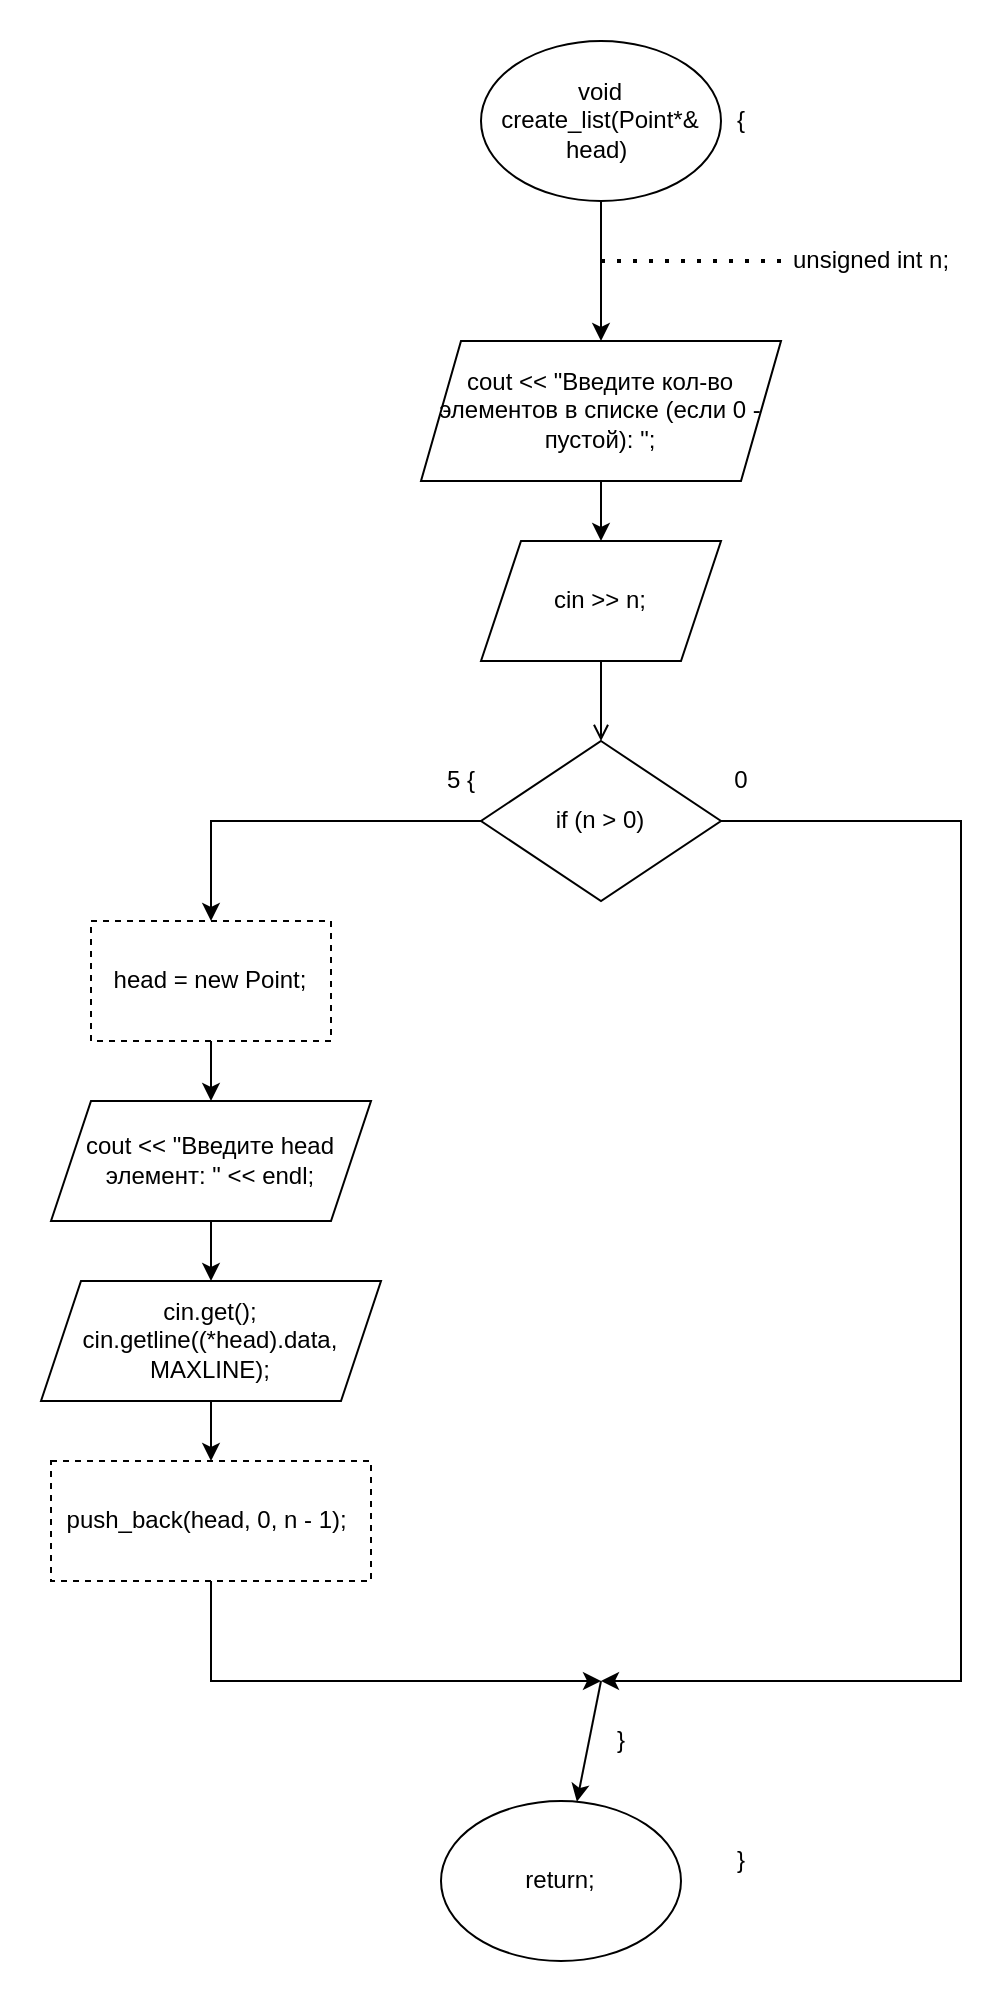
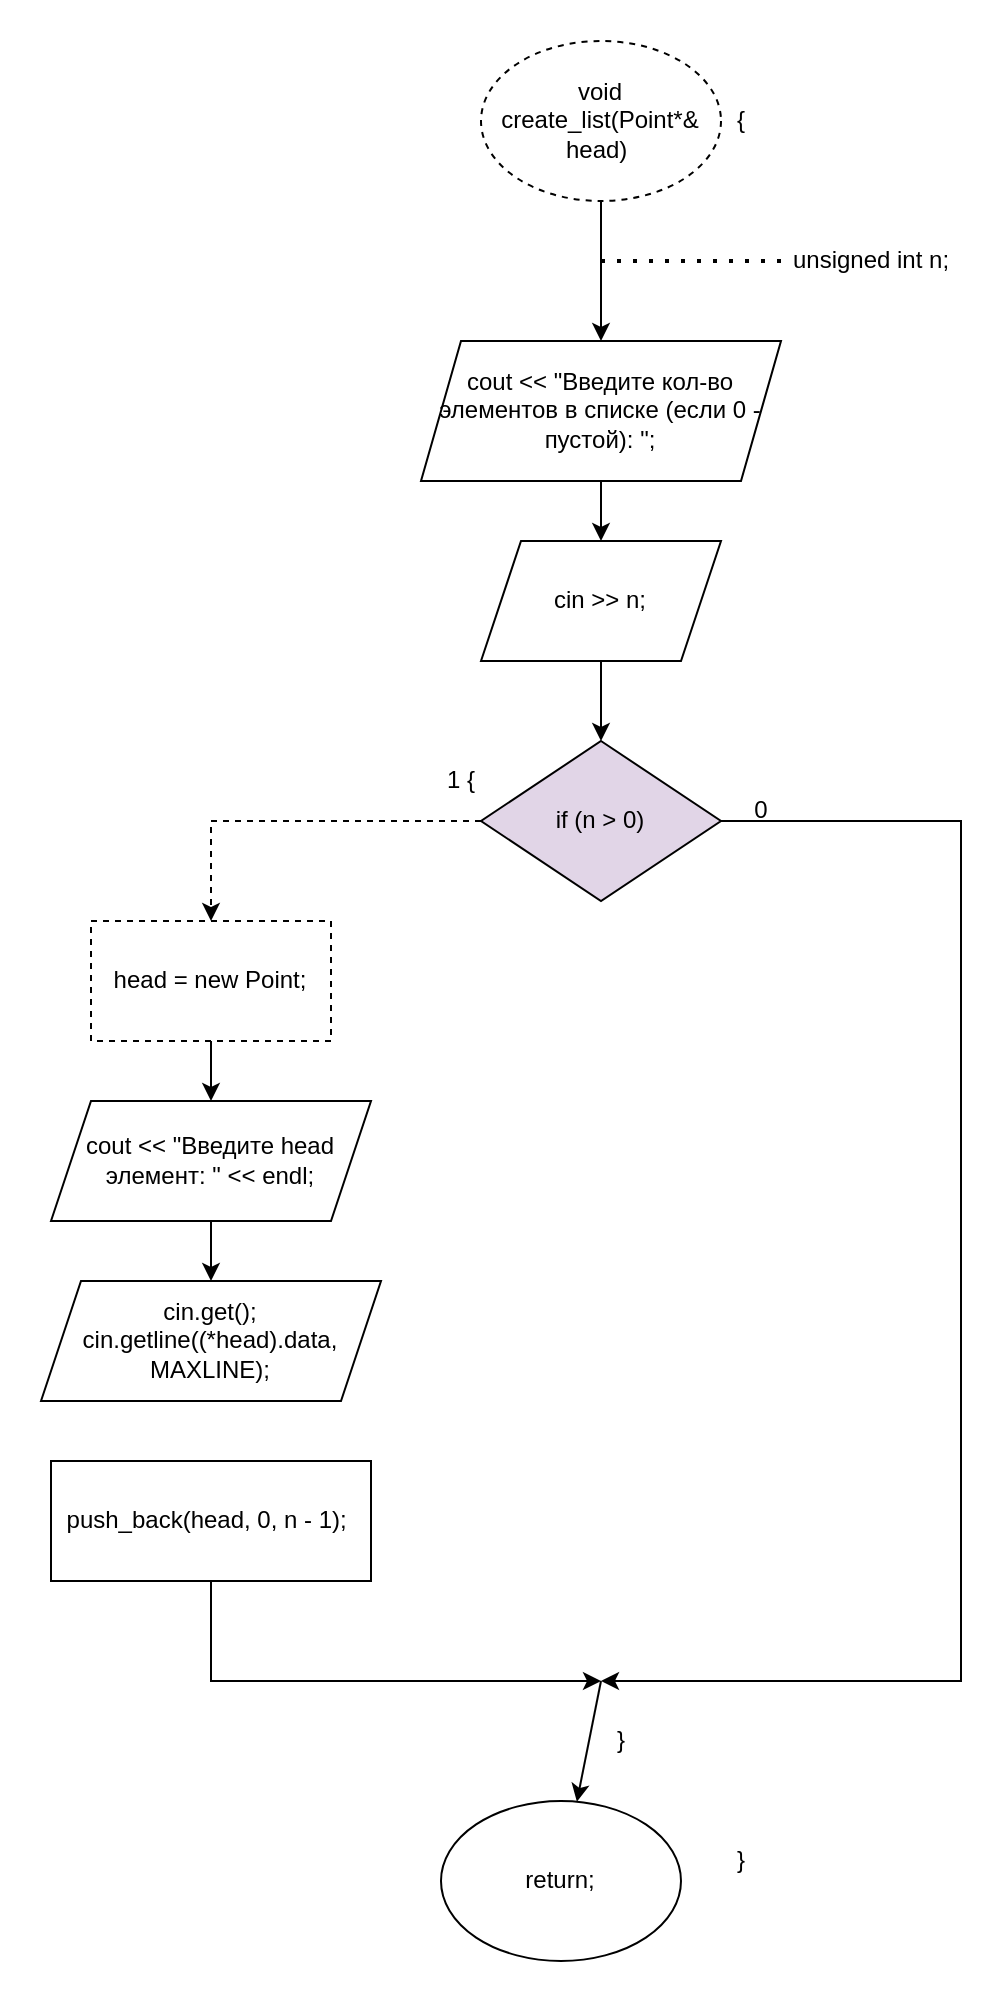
- <mxCell id="3" value="void create_list(Point*&amp;amp; head)&amp;nbsp;" style="ellipse;whiteSpace=wrap;html=1;" vertex="1" parent="1"><mxGeometry x="240" y="20" width="120" height="80" as="geometry" /></mxCell>
+ <mxCell id="3" value="void create_list(Point*&amp;amp; head)&amp;nbsp;" style="ellipse;whiteSpace=wrap;html=1;dashed=1;" vertex="1" parent="1"><mxGeometry x="240" y="20" width="120" height="80" as="geometry" /></mxCell>
- <mxCell id="8" style="edgeStyle=orthogonalEdgeStyle;rounded=0;orthogonalLoop=1;jettySize=auto;html=1;endArrow=open;" edge="1" parent="1" source="9" target="12"><mxGeometry relative="1" as="geometry"><mxPoint x="300" y="370" as="targetPoint" /></mxGeometry></mxCell>
+ <mxCell id="8" style="edgeStyle=orthogonalEdgeStyle;rounded=0;orthogonalLoop=1;jettySize=auto;html=1;" edge="1" parent="1" source="9" target="12"><mxGeometry relative="1" as="geometry"><mxPoint x="300" y="370" as="targetPoint" /></mxGeometry></mxCell>
- <mxCell id="13" value="5 {" style="text;html=1;align=center;verticalAlign=middle;resizable=0;points=[];autosize=1;" vertex="1" parent="1"><mxGeometry x="215" y="380" width="30" height="20" as="geometry" /></mxCell>
+ <mxCell id="13" value="1 {" style="text;html=1;align=center;verticalAlign=middle;resizable=0;points=[];autosize=1;" vertex="1" parent="1"><mxGeometry x="215" y="380" width="30" height="20" as="geometry" /></mxCell>
- <mxCell id="14" value="0" style="text;html=1;align=center;verticalAlign=middle;resizable=0;points=[];autosize=1;" vertex="1" parent="1"><mxGeometry x="360" y="380" width="20" height="20" as="geometry" /></mxCell>
+ <mxCell id="14" value="0" style="text;html=1;align=center;verticalAlign=middle;resizable=0;points=[];autosize=1;" vertex="1" parent="1"><mxGeometry x="370" y="395" width="20" height="20" as="geometry" /></mxCell>
- <mxCell id="10" style="edgeStyle=orthogonalEdgeStyle;rounded=0;orthogonalLoop=1;jettySize=auto;html=1;" edge="1" parent="1" source="12" target="16"><mxGeometry relative="1" as="geometry"><mxPoint x="160" y="490" as="targetPoint" /></mxGeometry></mxCell>
+ <mxCell id="10" style="edgeStyle=orthogonalEdgeStyle;rounded=0;orthogonalLoop=1;jettySize=auto;html=1;dashed=1;" edge="1" parent="1" source="12" target="16"><mxGeometry relative="1" as="geometry"><mxPoint x="160" y="490" as="targetPoint" /></mxGeometry></mxCell>
- <mxCell id="12" value="if (n &amp;gt; 0)" style="rhombus;whiteSpace=wrap;html=1;" vertex="1" parent="1"><mxGeometry x="240" y="370" width="120" height="80" as="geometry" /></mxCell>
+ <mxCell id="12" value="if (n &amp;gt; 0)" style="rhombus;whiteSpace=wrap;html=1;fillColor=#e1d5e7;" vertex="1" parent="1"><mxGeometry x="240" y="370" width="120" height="80" as="geometry" /></mxCell>
- <mxCell id="19" style="edgeStyle=orthogonalEdgeStyle;rounded=0;orthogonalLoop=1;jettySize=auto;html=1;" edge="1" parent="1" source="20" target="22"><mxGeometry relative="1" as="geometry"><mxPoint x="105" y="730" as="targetPoint" /></mxGeometry></mxCell>
- <mxCell id="22" value="push_back(head, 0, n - 1);&amp;nbsp;" style="rounded=0;whiteSpace=wrap;html=1;dashed=1;" vertex="1" parent="1"><mxGeometry x="25" y="730" width="160" height="60" as="geometry" /></mxCell>
+ <mxCell id="22" value="push_back(head, 0, n - 1);&amp;nbsp;" style="rounded=0;whiteSpace=wrap;html=1;" vertex="1" parent="1"><mxGeometry x="25" y="730" width="160" height="60" as="geometry" /></mxCell>
